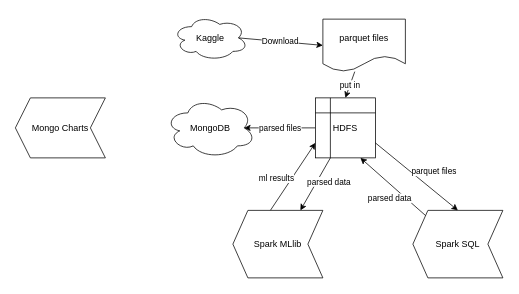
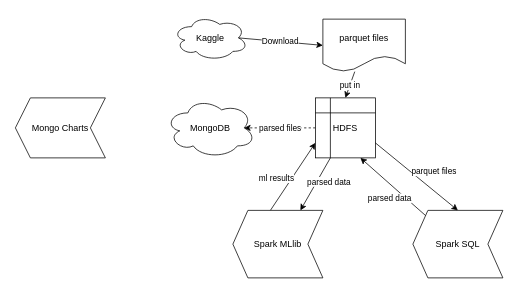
- <mxCell id="8" value="" style="endArrow=classic;html=1;exitX=0;exitY=0.5;exitDx=0;exitDy=0;entryX=0.875;entryY=0.5;entryDx=0;entryDy=0;entryPerimeter=0;" parent="1" source="10" target="7" edge="1"><mxGeometry relative="1" as="geometry"><mxPoint x="698.7" y="125.65" as="sourcePoint" /><mxPoint x="730" y="215" as="targetPoint" /><Array as="points" /></mxGeometry></mxCell>
+ <mxCell id="8" value="" style="endArrow=classic;html=1;exitX=0;exitY=0.5;exitDx=0;exitDy=0;entryX=0.875;entryY=0.5;entryDx=0;entryDy=0;entryPerimeter=0;dashed=1;" parent="1" source="10" target="7" edge="1"><mxGeometry relative="1" as="geometry"><mxPoint x="698.7" y="125.65" as="sourcePoint" /><mxPoint x="730" y="215" as="targetPoint" /><Array as="points" /></mxGeometry></mxCell>
